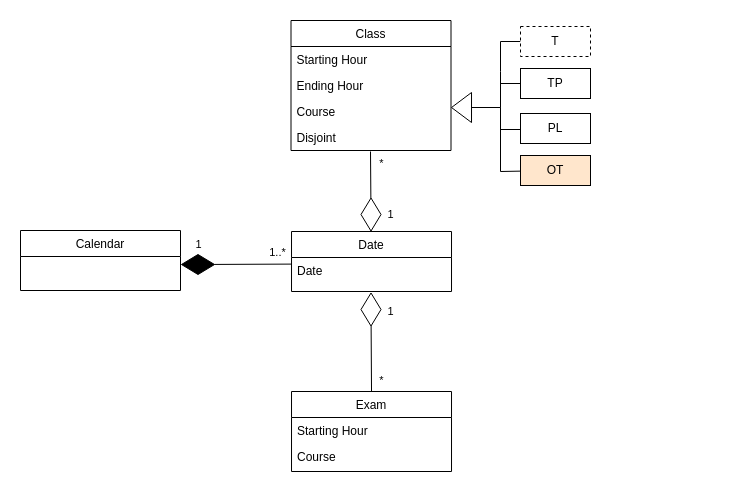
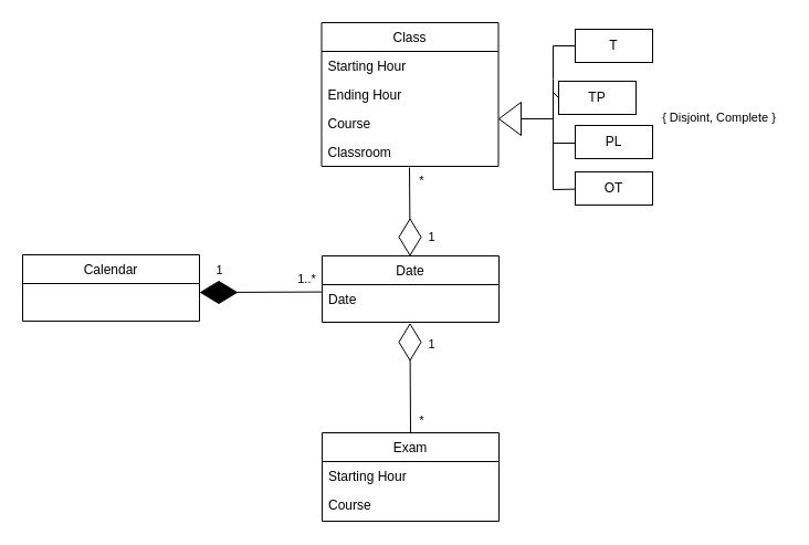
- <mxCell id="27" value="T" style="rounded=0;whiteSpace=wrap;html=1;dashed=1;" vertex="1" parent="1"><mxGeometry x="520" y="26" width="70" height="30" as="geometry" /></mxCell>
+ <mxCell id="27" value="T" style="rounded=0;whiteSpace=wrap;html=1;" vertex="1" parent="1"><mxGeometry x="520" y="26" width="70" height="30" as="geometry" /></mxCell>
- <mxCell id="29" value="TP" style="rounded=0;whiteSpace=wrap;html=1;" vertex="1" parent="1"><mxGeometry x="520" y="68" width="70" height="30" as="geometry" /></mxCell>
+ <mxCell id="29" value="TP" style="rounded=0;whiteSpace=wrap;html=1;" vertex="1" parent="1"><mxGeometry x="505" y="73" width="70" height="30" as="geometry" /></mxCell>
+ <mxCell id="34" value="{ Disjoint, Complete }" style="text;html=1;align=center;verticalAlign=middle;resizable=0;points=[];autosize=1;strokeColor=none;fillColor=none;fontSize=11;fontFamily=Helvetica;fontColor=default;" vertex="1" parent="1"><mxGeometry x="590" y="96" width="120" height="20" as="geometry" /></mxCell>
- <mxCell id="6" value="Disjoint" style="text;align=left;verticalAlign=top;spacingLeft=4;spacingRight=4;overflow=hidden;rotatable=0;points=[[0,0.5],[1,0.5]];portConstraint=eastwest;rounded=0;shadow=0;html=0;" parent="2" vertex="1"><mxGeometry y="104" width="160" height="26" as="geometry" /></mxCell>
+ <mxCell id="6" value="Classroom" style="text;align=left;verticalAlign=top;spacingLeft=4;spacingRight=4;overflow=hidden;rotatable=0;points=[[0,0.5],[1,0.5]];portConstraint=eastwest;rounded=0;shadow=0;html=0;" parent="2" vertex="1"><mxGeometry y="104" width="160" height="26" as="geometry" /></mxCell>
- <mxCell id="32" value="OT" style="rounded=0;whiteSpace=wrap;html=1;fillColor=#ffe6cc;" vertex="1" parent="1"><mxGeometry x="520" y="155" width="70" height="30" as="geometry" /></mxCell>
+ <mxCell id="32" value="OT" style="rounded=0;whiteSpace=wrap;html=1;" vertex="1" parent="1"><mxGeometry x="520" y="155" width="70" height="30" as="geometry" /></mxCell>
